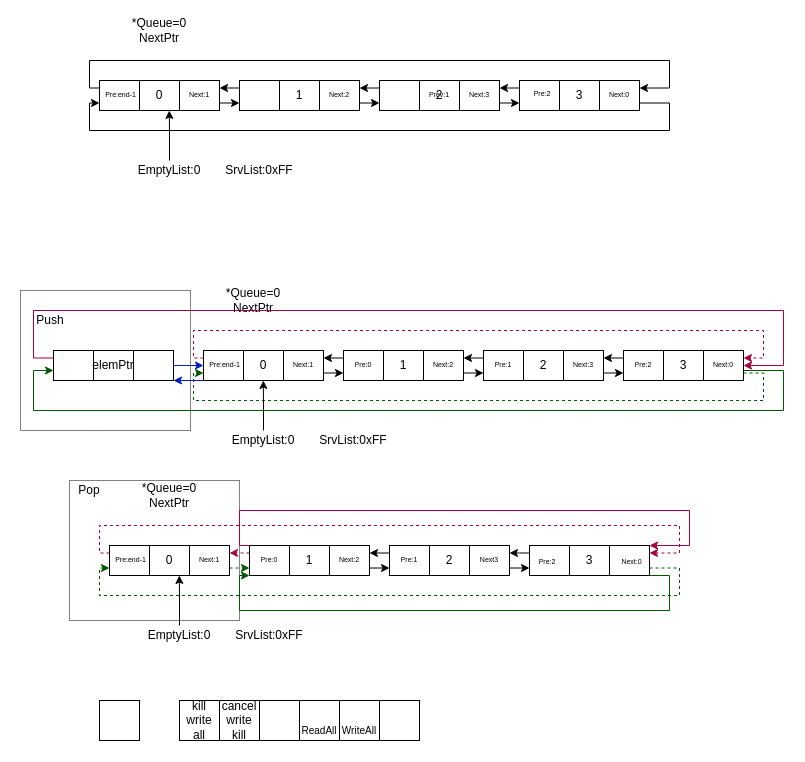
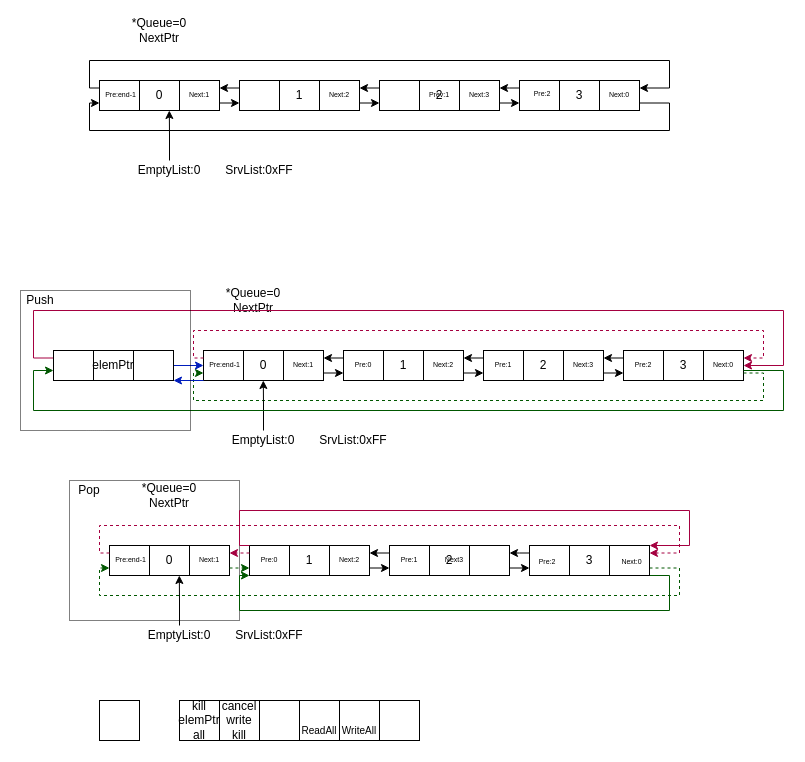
- <mxCell id="94" value="Push" style="text;html=1;strokeColor=none;fillColor=none;align=center;verticalAlign=middle;whiteSpace=wrap;rounded=0;dashed=1;dashPattern=1 1;" vertex="1" parent="1"><mxGeometry x="30" y="310" width="40" height="20" as="geometry" /></mxCell>
+ <mxCell id="94" value="Push" style="text;html=1;strokeColor=none;fillColor=none;align=center;verticalAlign=middle;whiteSpace=wrap;rounded=0;dashed=1;dashPattern=1 1;" vertex="1" parent="1"><mxGeometry x="20" y="290" width="40" height="20" as="geometry" /></mxCell>
- <mxCell id="77" value="&lt;font style=&quot;font-size: 7px&quot;&gt;Next3&lt;/font&gt;" style="text;html=1;strokeColor=none;fillColor=none;align=center;verticalAlign=middle;whiteSpace=wrap;rounded=0;" vertex="1" parent="74"><mxGeometry x="85" y="3" width="30" height="20" as="geometry" /></mxCell>
+ <mxCell id="77" value="&lt;font style=&quot;font-size: 7px&quot;&gt;Next3&lt;/font&gt;" style="text;html=1;strokeColor=none;fillColor=none;align=center;verticalAlign=middle;whiteSpace=wrap;rounded=0;" vertex="1" parent="74"><mxGeometry x="50" y="3" width="30" height="20" as="geometry" /></mxCell>
- <mxCell id="99" value="kill write all" style="rounded=0;whiteSpace=wrap;html=1;fillColor=none;" vertex="1" parent="1"><mxGeometry x="179" y="700" width="40" height="40" as="geometry" /></mxCell>
+ <mxCell id="99" value="kill elemPtr all" style="rounded=0;whiteSpace=wrap;html=1;fillColor=none;" vertex="1" parent="1"><mxGeometry x="179" y="700" width="40" height="40" as="geometry" /></mxCell>
